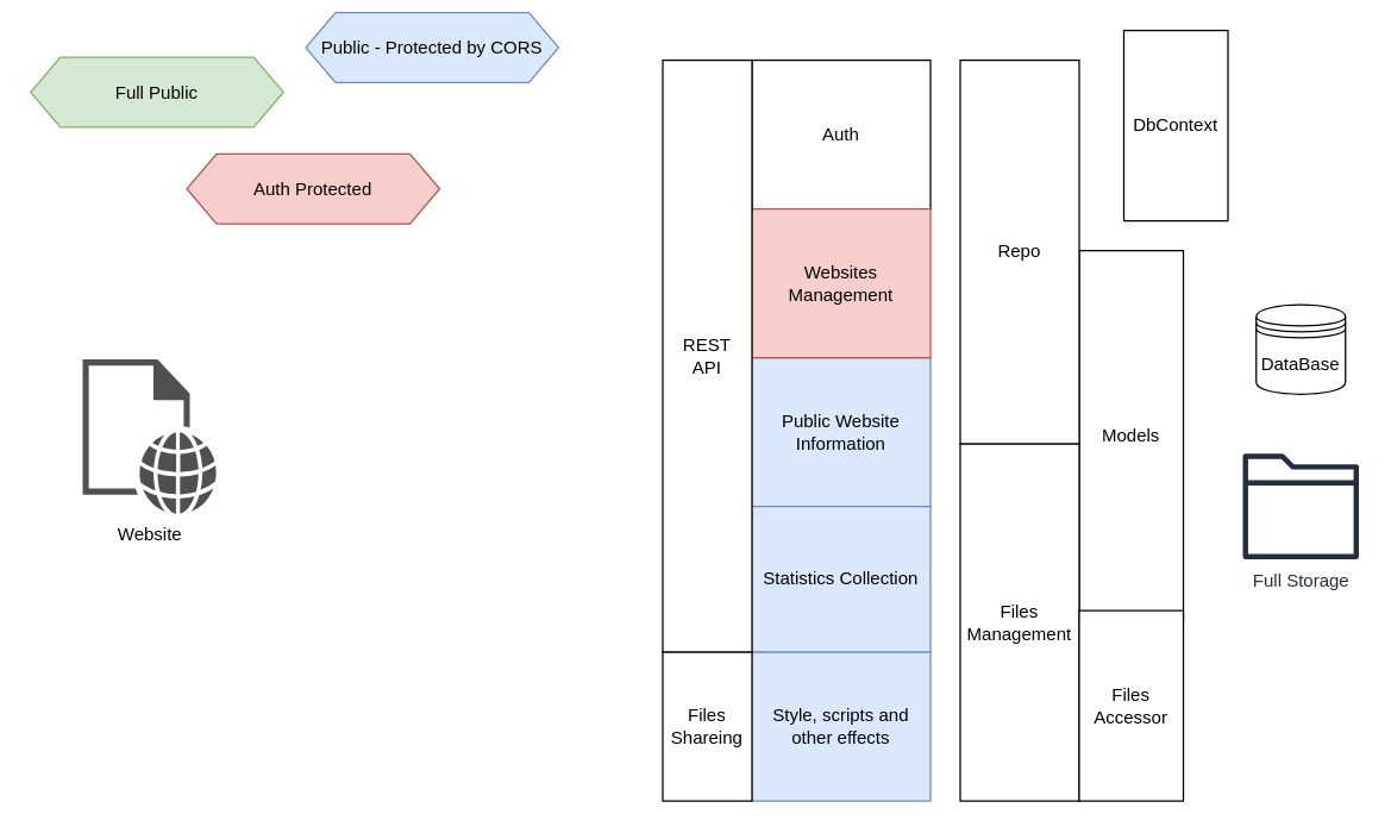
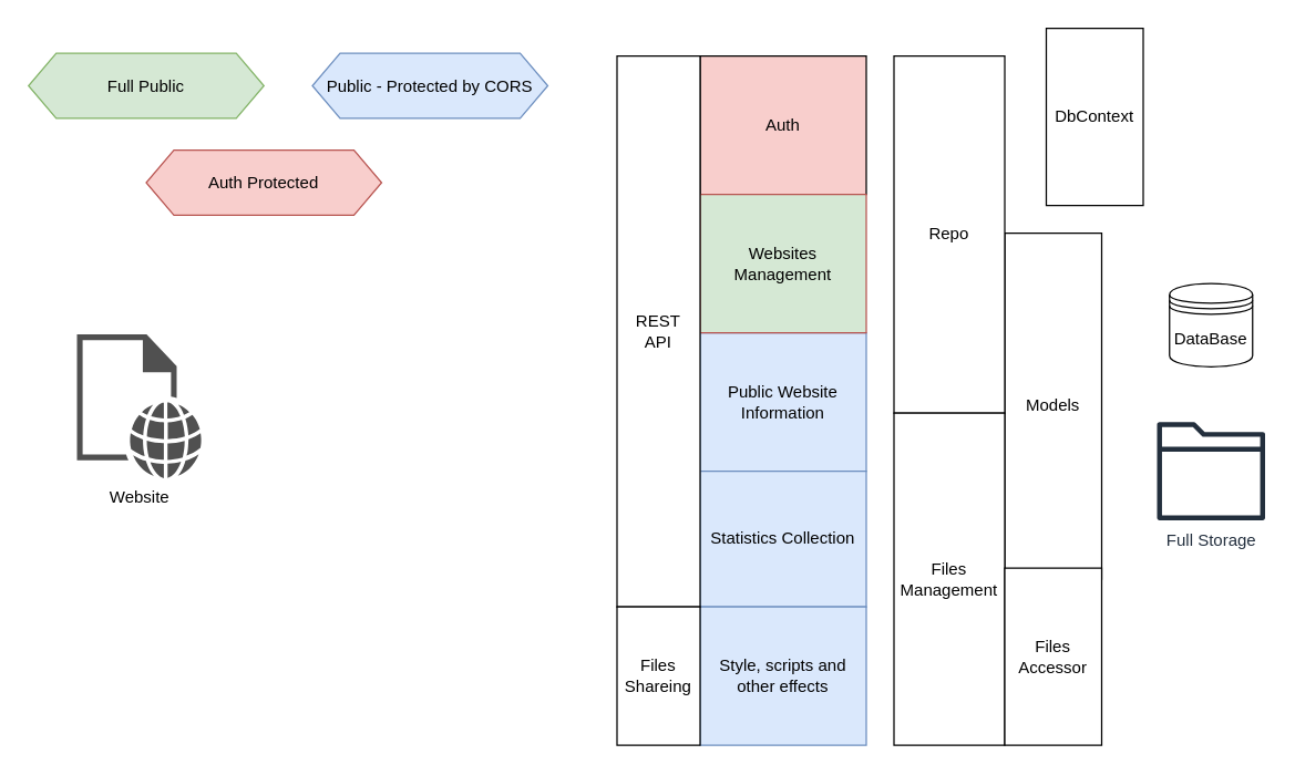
- <mxCell id="12" value="Public - Protected by CORS" style="shape=hexagon;perimeter=hexagonPerimeter2;whiteSpace=wrap;html=1;fixedSize=1;fillColor=#dae8fc;strokeColor=#6c8ebf;" parent="1" vertex="1"><mxGeometry x="205" y="8" width="170" height="47" as="geometry" /></mxCell>
+ <mxCell id="12" value="Public - Protected by CORS" style="shape=hexagon;perimeter=hexagonPerimeter2;whiteSpace=wrap;html=1;fixedSize=1;fillColor=#dae8fc;strokeColor=#6c8ebf;" parent="1" vertex="1"><mxGeometry x="225" y="38" width="170" height="47" as="geometry" /></mxCell>
- <mxCell id="8" value="Auth" style="rounded=0;whiteSpace=wrap;html=1;" parent="1" vertex="1"><mxGeometry x="505" y="40" width="120" height="100" as="geometry" /></mxCell>
+ <mxCell id="8" value="Auth" style="rounded=0;whiteSpace=wrap;html=1;fillColor=#f8cecc;" parent="1" vertex="1"><mxGeometry x="505" y="40" width="120" height="100" as="geometry" /></mxCell>
- <mxCell id="14" value="Auth Protected" style="shape=hexagon;perimeter=hexagonPerimeter2;whiteSpace=wrap;html=1;fixedSize=1;fillColor=#f8cecc;strokeColor=#b85450;" parent="1" vertex="1"><mxGeometry x="125" y="103" width="170" height="47" as="geometry" /></mxCell>
+ <mxCell id="14" value="Auth Protected" style="shape=hexagon;perimeter=hexagonPerimeter2;whiteSpace=wrap;html=1;fixedSize=1;fillColor=#f8cecc;strokeColor=#b85450;" parent="1" vertex="1"><mxGeometry x="105" y="108" width="170" height="47" as="geometry" /></mxCell>
- <mxCell id="9" value="Websites Management" style="rounded=0;whiteSpace=wrap;html=1;fillColor=#f8cecc;strokeColor=#b85450;" parent="1" vertex="1"><mxGeometry x="505" y="140" width="120" height="100" as="geometry" /></mxCell>
+ <mxCell id="9" value="Websites Management" style="rounded=0;whiteSpace=wrap;html=1;fillColor=#d5e8d4;strokeColor=#b85450;" parent="1" vertex="1"><mxGeometry x="505" y="140" width="120" height="100" as="geometry" /></mxCell>
